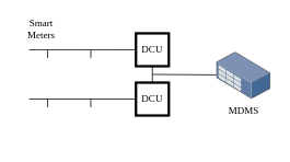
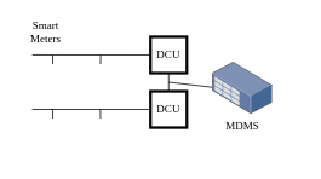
- <mxCell id="6" value="MDMS" style="points=[];aspect=fixed;html=1;align=center;shadow=0;dashed=0;image;image=img/lib/allied_telesis/storage/Datacenter_Server_Rack_Storage_Unit_Small.svg;strokeWidth=3;fontFamily=Computer Modern;" vertex="1" parent="1"><mxGeometry x="262" y="62.92" width="68.4" height="57.17" as="geometry" /></mxCell>
+ <mxCell id="6" value="MDMS" style="points=[];aspect=fixed;html=1;align=center;shadow=0;dashed=0;image;image=img/lib/allied_telesis/storage/Datacenter_Server_Rack_Storage_Unit_Small.svg;strokeWidth=3;fontFamily=Computer Modern;" vertex="1" parent="1"><mxGeometry x="232" y="67.92" width="68.4" height="57.17" as="geometry" /></mxCell>
